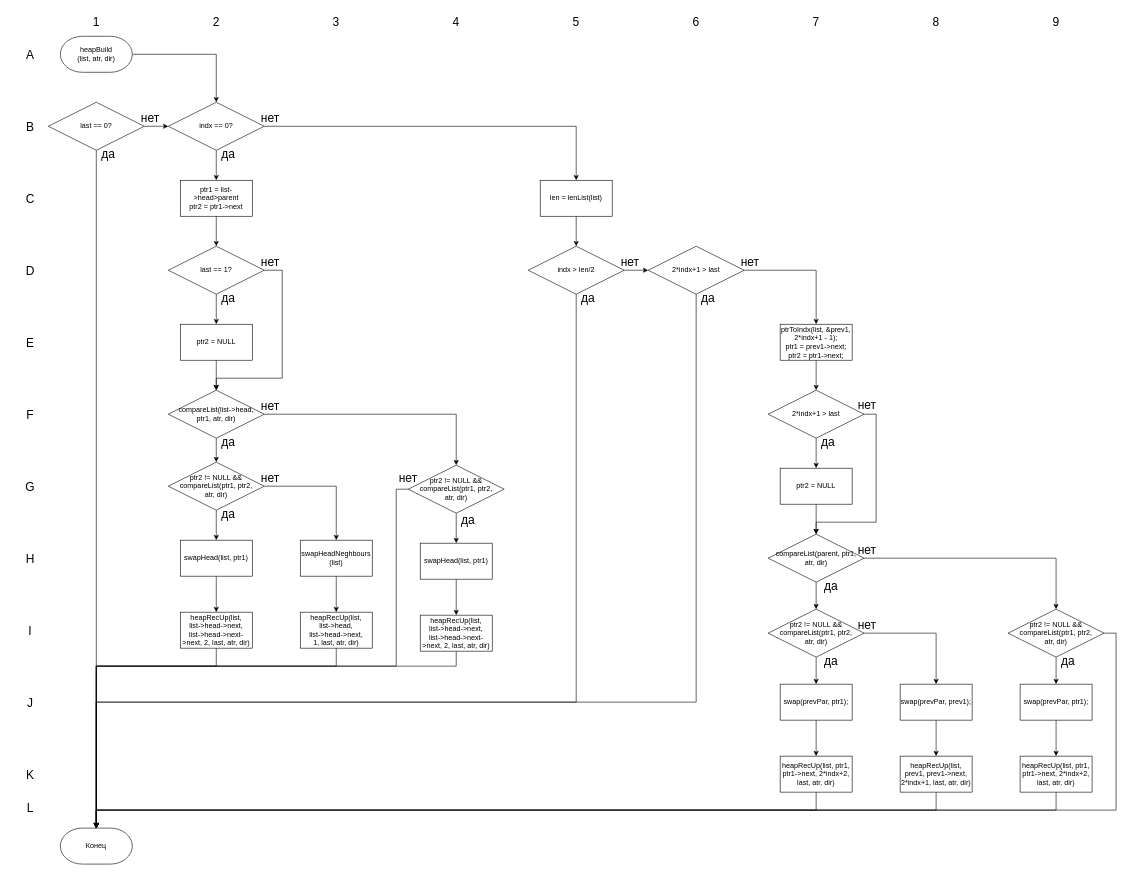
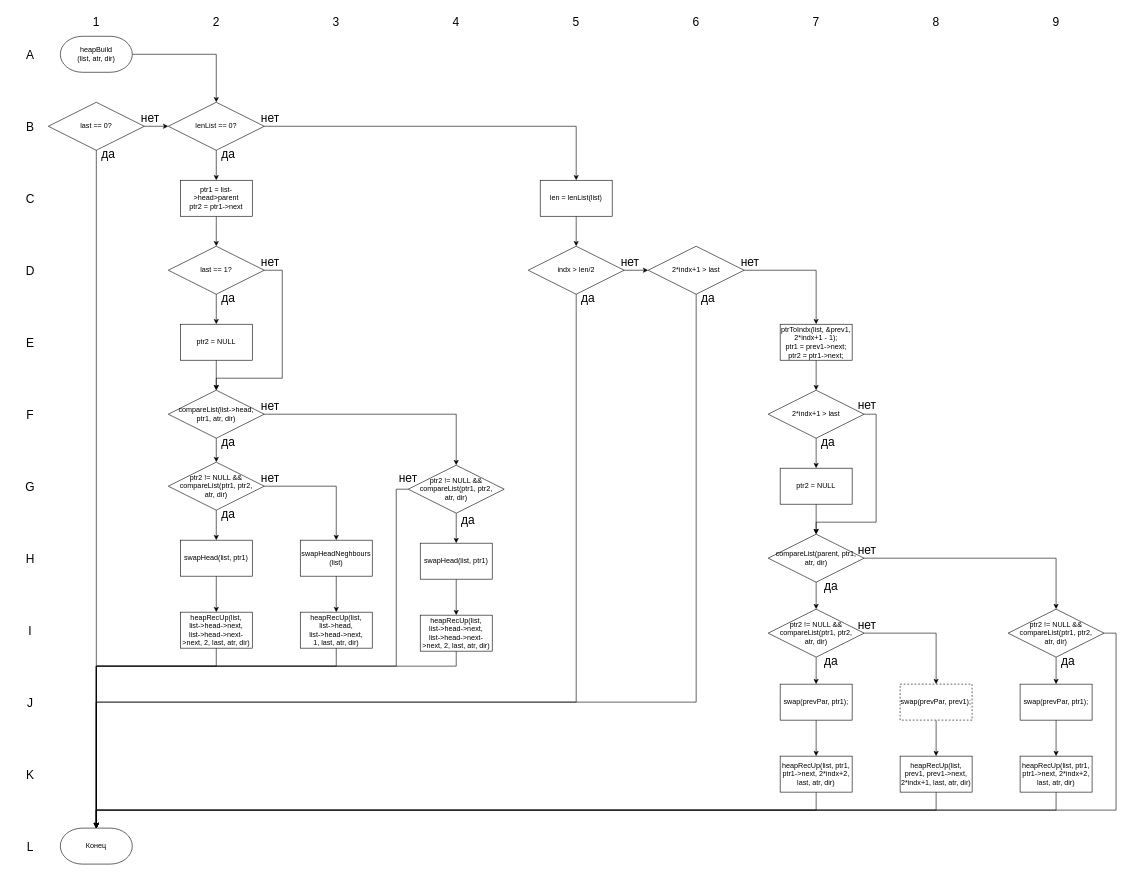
- <mxCell id="22" value="indx == 0?" style="rhombus;whiteSpace=wrap;html=1;" vertex="1" parent="1"><mxGeometry x="280" y="170" width="160" height="80" as="geometry" /></mxCell>
+ <mxCell id="22" value="lenList == 0?" style="rhombus;whiteSpace=wrap;html=1;" vertex="1" parent="1"><mxGeometry x="280" y="170" width="160" height="80" as="geometry" /></mxCell>
- <mxCell id="97" value="swap(prevPar, prev1);" style="rounded=0;whiteSpace=wrap;html=1;" vertex="1" parent="1"><mxGeometry x="1500" y="1140" width="120" height="60" as="geometry" /></mxCell>
+ <mxCell id="97" value="swap(prevPar, prev1);" style="rounded=0;whiteSpace=wrap;html=1;dashed=1;" vertex="1" parent="1"><mxGeometry x="1500" y="1140" width="120" height="60" as="geometry" /></mxCell>
- <mxCell id="118" value="&lt;span style=&quot;font-size: 20px;&quot;&gt;L&lt;/span&gt;" style="text;html=1;align=center;verticalAlign=middle;whiteSpace=wrap;rounded=0;" vertex="1" parent="1"><mxGeometry x="20" y="1330" width="60" height="30" as="geometry" /></mxCell>
+ <mxCell id="118" value="&lt;span style=&quot;font-size: 20px;&quot;&gt;L&lt;/span&gt;" style="text;html=1;align=center;verticalAlign=middle;whiteSpace=wrap;rounded=0;" vertex="1" parent="1"><mxGeometry x="20" y="1395" width="60" height="30" as="geometry" /></mxCell>
